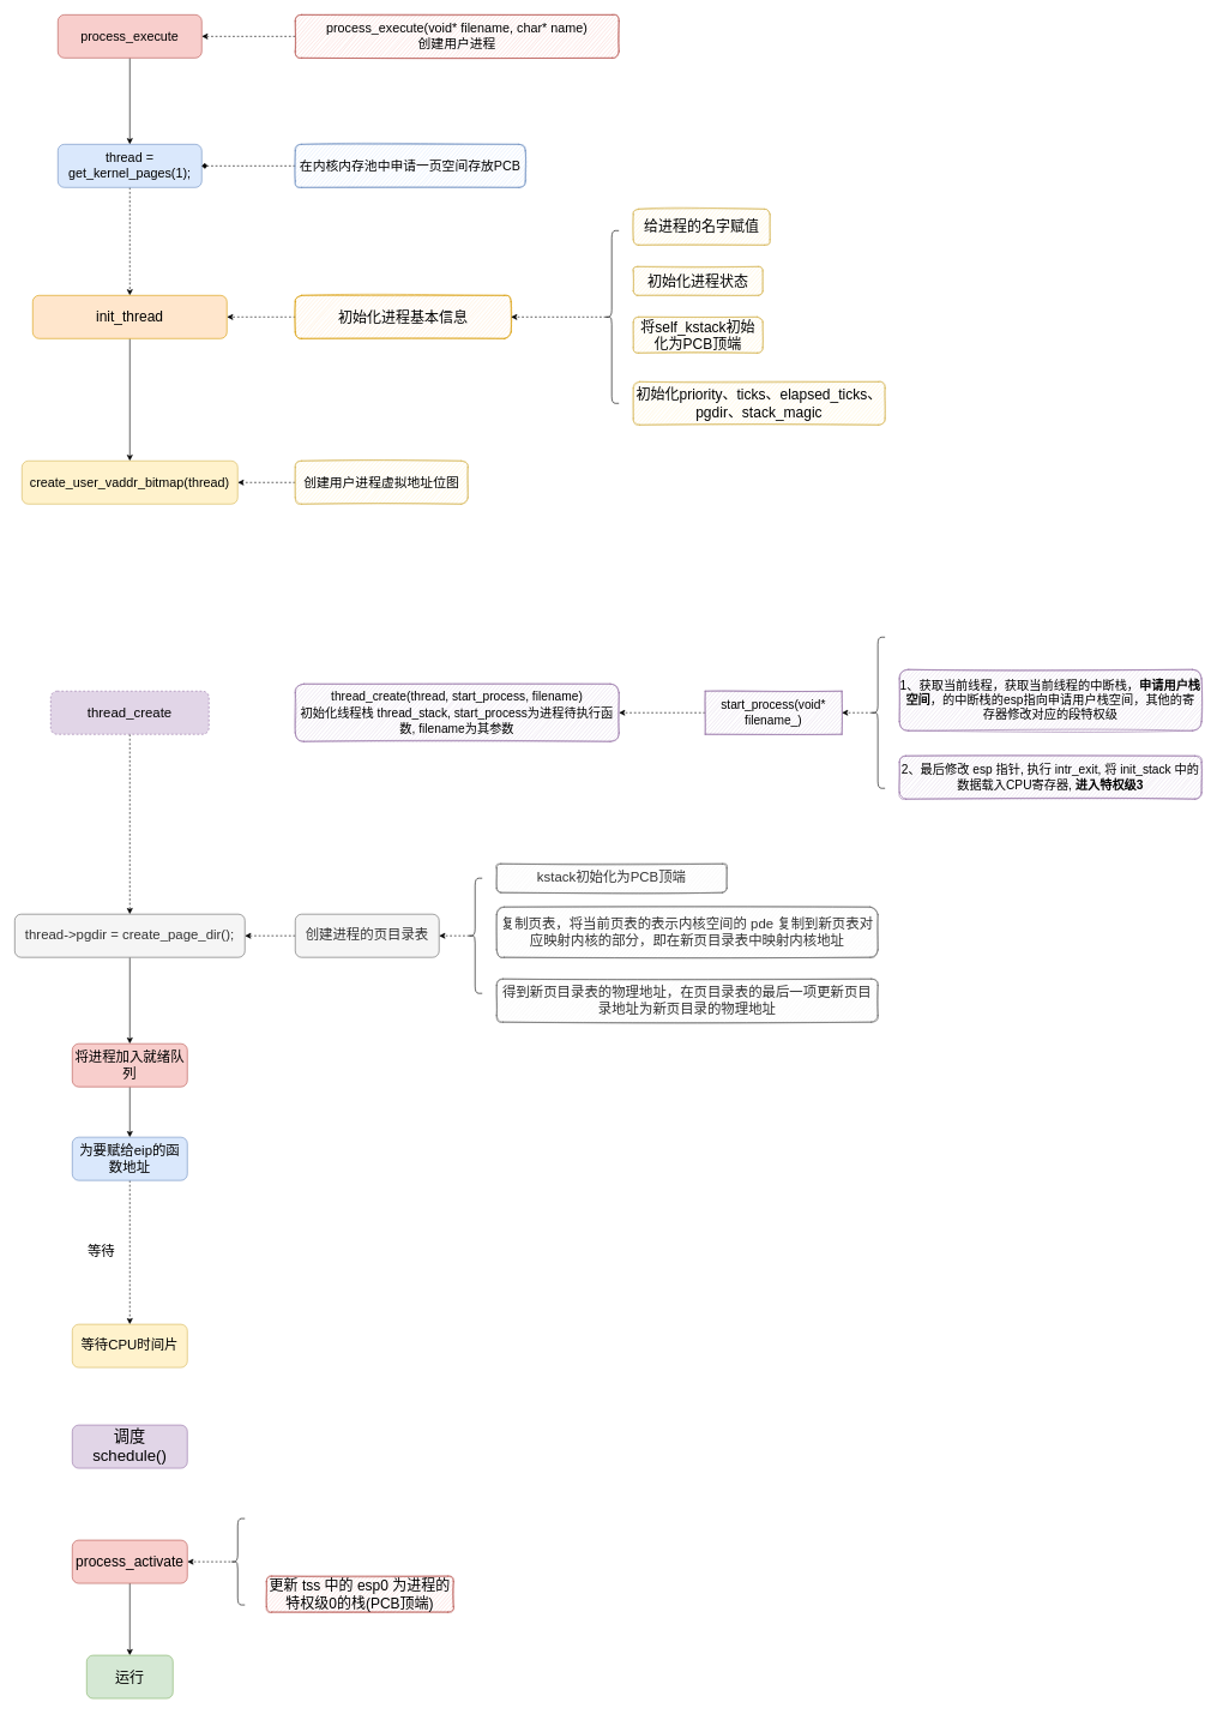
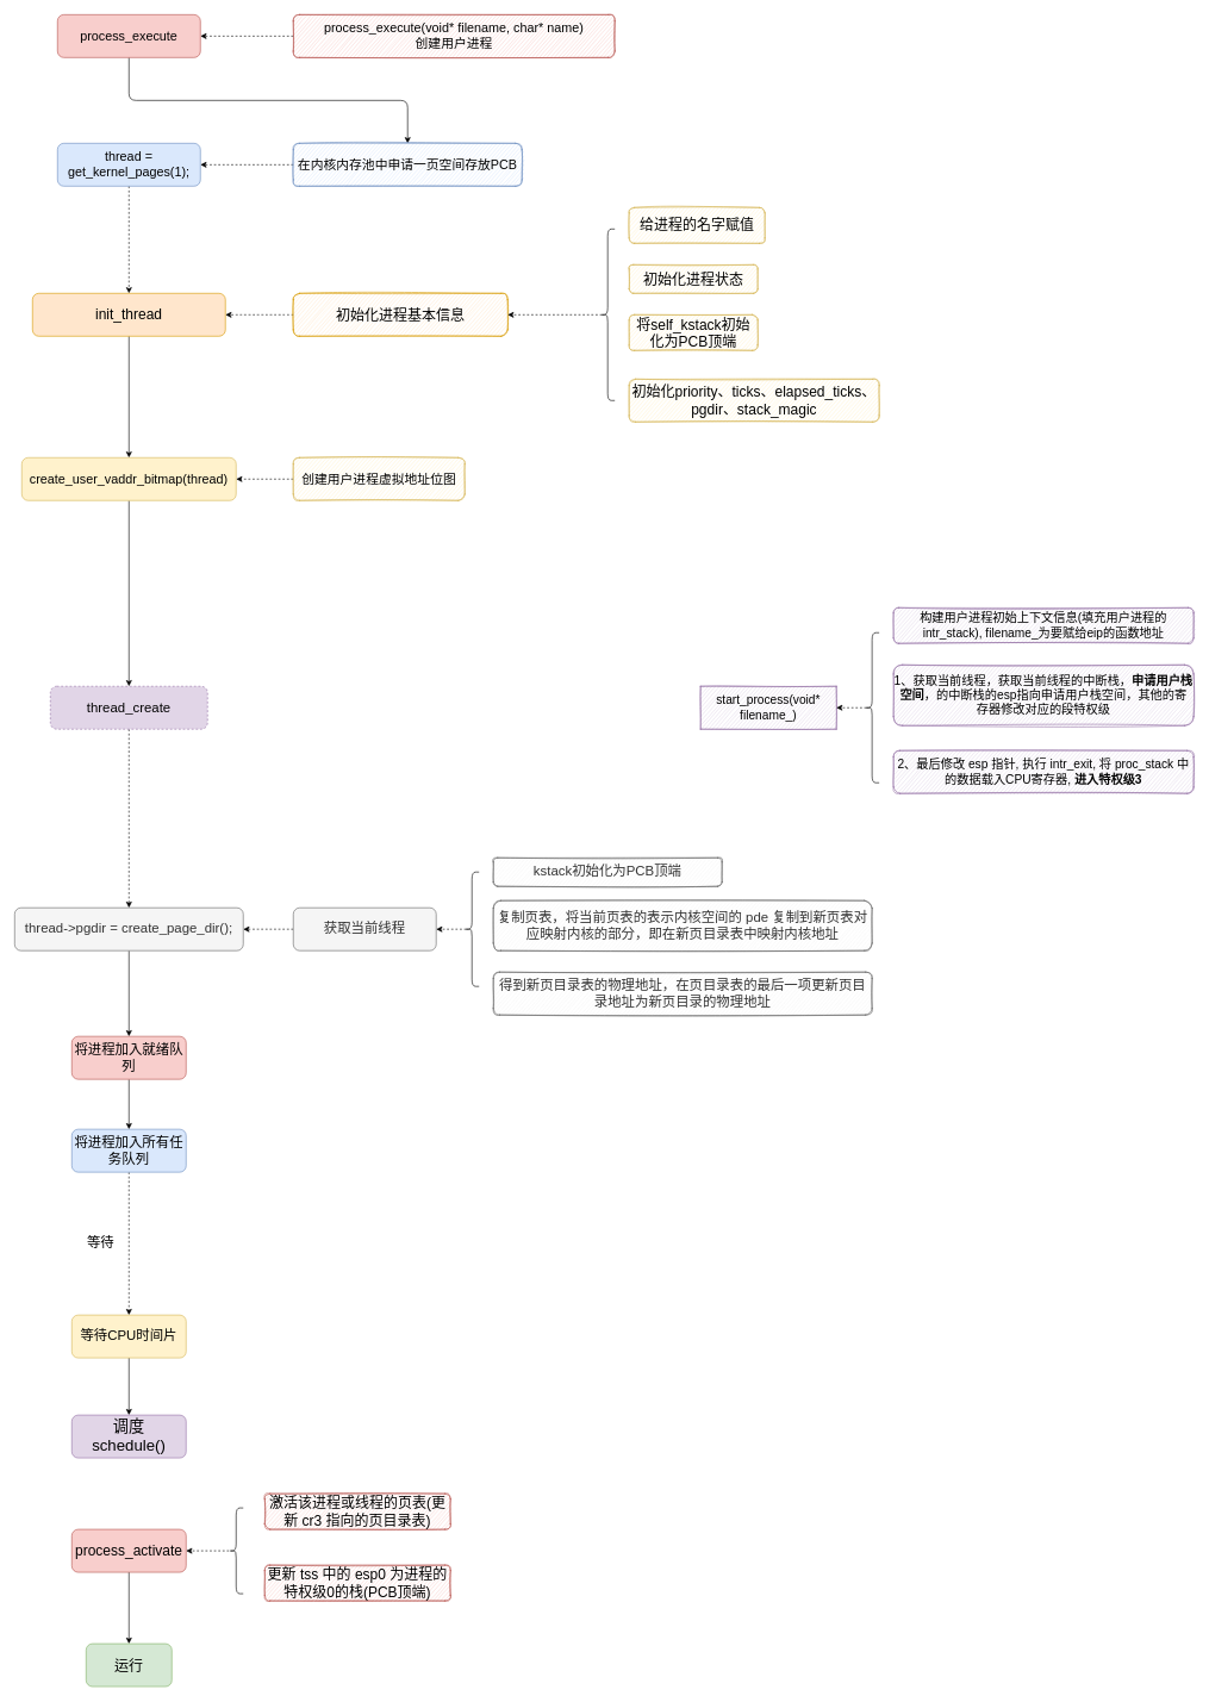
- <mxCell id="2" style="edgeStyle=orthogonalEdgeStyle;rounded=1;orthogonalLoop=1;jettySize=auto;html=1;exitX=0.5;exitY=1;exitDx=0;exitDy=0;entryX=0.5;entryY=0;entryDx=0;entryDy=0;fontSize=18;" edge="1" parent="1" source="3" target="7"><mxGeometry relative="1" as="geometry" /></mxCell>
+ <mxCell id="2" style="edgeStyle=orthogonalEdgeStyle;rounded=1;orthogonalLoop=1;jettySize=auto;html=1;exitX=0.5;exitY=1;exitDx=0;exitDy=0;fontSize=18;" edge="1" parent="1" source="3" target="9"><mxGeometry relative="1" as="geometry" /></mxCell>
- <mxCell id="8" style="edgeStyle=orthogonalEdgeStyle;rounded=1;orthogonalLoop=1;jettySize=auto;html=1;exitX=0;exitY=0.5;exitDx=0;exitDy=0;entryX=1;entryY=0.5;entryDx=0;entryDy=0;fontSize=18;dashed=1;endArrow=diamond;" edge="1" parent="1" source="9" target="7"><mxGeometry relative="1" as="geometry" /></mxCell>
+ <mxCell id="8" style="edgeStyle=orthogonalEdgeStyle;rounded=1;orthogonalLoop=1;jettySize=auto;html=1;exitX=0;exitY=0.5;exitDx=0;exitDy=0;entryX=1;entryY=0.5;entryDx=0;entryDy=0;fontSize=18;dashed=1;" edge="1" parent="1" source="9" target="7"><mxGeometry relative="1" as="geometry" /></mxCell>
+ <mxCell id="31" value="构建用户进程初始上下文信息(填充用户进程的 intr_stack), filename_为要赋给eip的函数地址" style="rounded=1;whiteSpace=wrap;html=1;sketch=1;fontSize=17;fillColor=#e1d5e7;strokeColor=#9673a6;" vertex="1" parent="1"><mxGeometry x="1250" y="850" width="420" height="50" as="geometry" /></mxCell>
+ <mxCell id="20" style="edgeStyle=orthogonalEdgeStyle;rounded=1;orthogonalLoop=1;jettySize=auto;html=1;exitX=0.5;exitY=1;exitDx=0;exitDy=0;entryX=0.5;entryY=0;entryDx=0;entryDy=0;fontSize=18;" edge="1" parent="1" source="21" target="25"><mxGeometry relative="1" as="geometry" /></mxCell>
- <mxCell id="26" value="&lt;font style=&quot;&quot;&gt;&lt;span style=&quot;font-size: 17px;&quot;&gt;thread_create(thread, start_process, filename)&lt;/span&gt;&lt;br&gt;&lt;span style=&quot;font-size: 17px;&quot;&gt;初始化线程栈 thread_stack, start_process为进程待执行函数, filename为其参数&lt;/span&gt;&lt;br&gt;&lt;/font&gt;" style="rounded=1;whiteSpace=wrap;html=1;sketch=1;fontSize=19;fillColor=#e1d5e7;strokeColor=#9673a6;" vertex="1" parent="1"><mxGeometry x="410" y="950" width="450" height="80" as="geometry" /></mxCell>
- <mxCell id="27" style="edgeStyle=orthogonalEdgeStyle;rounded=1;orthogonalLoop=1;jettySize=auto;html=1;exitX=0;exitY=0.5;exitDx=0;exitDy=0;entryX=1;entryY=0.5;entryDx=0;entryDy=0;dashed=1;fontSize=17;" edge="1" parent="1" source="28" target="26"><mxGeometry relative="1" as="geometry" /></mxCell>
- <mxCell id="32" value="2、最后修改 esp 指针, 执行 intr_exit, 将 init_stack 中的数据载入CPU寄存器, &lt;b&gt;进入特权级3&lt;/b&gt;" style="rounded=1;whiteSpace=wrap;html=1;sketch=1;fontSize=17;fillColor=#e1d5e7;strokeColor=#9673a6;" vertex="1" parent="1"><mxGeometry x="1250" y="1050" width="420" height="60" as="geometry" /></mxCell>
+ <mxCell id="32" value="2、最后修改 esp 指针, 执行 intr_exit, 将 proc_stack 中的数据载入CPU寄存器, &lt;b&gt;进入特权级3&lt;/b&gt;" style="rounded=1;whiteSpace=wrap;html=1;sketch=1;fontSize=17;fillColor=#e1d5e7;strokeColor=#9673a6;" vertex="1" parent="1"><mxGeometry x="1250" y="1050" width="420" height="60" as="geometry" /></mxCell>
- <mxCell id="37" value="创建进程的页目录表" style="rounded=1;whiteSpace=wrap;html=1;sketch=0;fontSize=19;fillColor=#f5f5f5;strokeColor=#666666;fontColor=#333333;" vertex="1" parent="1"><mxGeometry x="410" y="1270" width="200" height="60" as="geometry" /></mxCell>
+ <mxCell id="37" value="获取当前线程" style="rounded=1;whiteSpace=wrap;html=1;sketch=0;fontSize=19;fillColor=#f5f5f5;strokeColor=#666666;fontColor=#333333;" vertex="1" parent="1"><mxGeometry x="410" y="1270" width="200" height="60" as="geometry" /></mxCell>
- <mxCell id="46" value="为要赋给eip的函数地址" style="rounded=1;whiteSpace=wrap;html=1;sketch=0;fontSize=19;fillColor=#dae8fc;strokeColor=#6c8ebf;" vertex="1" parent="1"><mxGeometry x="100" y="1580" width="160" height="60" as="geometry" /></mxCell>
+ <mxCell id="46" value="将进程加入所有任务队列" style="rounded=1;whiteSpace=wrap;html=1;sketch=0;fontSize=19;fillColor=#dae8fc;strokeColor=#6c8ebf;" vertex="1" parent="1"><mxGeometry x="100" y="1580" width="160" height="60" as="geometry" /></mxCell>
+ <mxCell id="47" style="edgeStyle=orthogonalEdgeStyle;rounded=1;orthogonalLoop=1;jettySize=auto;html=1;exitX=0.5;exitY=1;exitDx=0;exitDy=0;entryX=0.5;entryY=0;entryDx=0;entryDy=0;fontSize=22;" edge="1" parent="1" source="48" target="50"><mxGeometry relative="1" as="geometry" /></mxCell>
+ <mxCell id="55" value="激活该进程或线程的页表(更新 cr3 指向的页目录表)" style="rounded=1;whiteSpace=wrap;html=1;sketch=1;fontSize=20;fillColor=#f8cecc;strokeColor=#b85450;shadow=0;" vertex="1" parent="1"><mxGeometry x="370" y="2090" width="260" height="50" as="geometry" /></mxCell>
